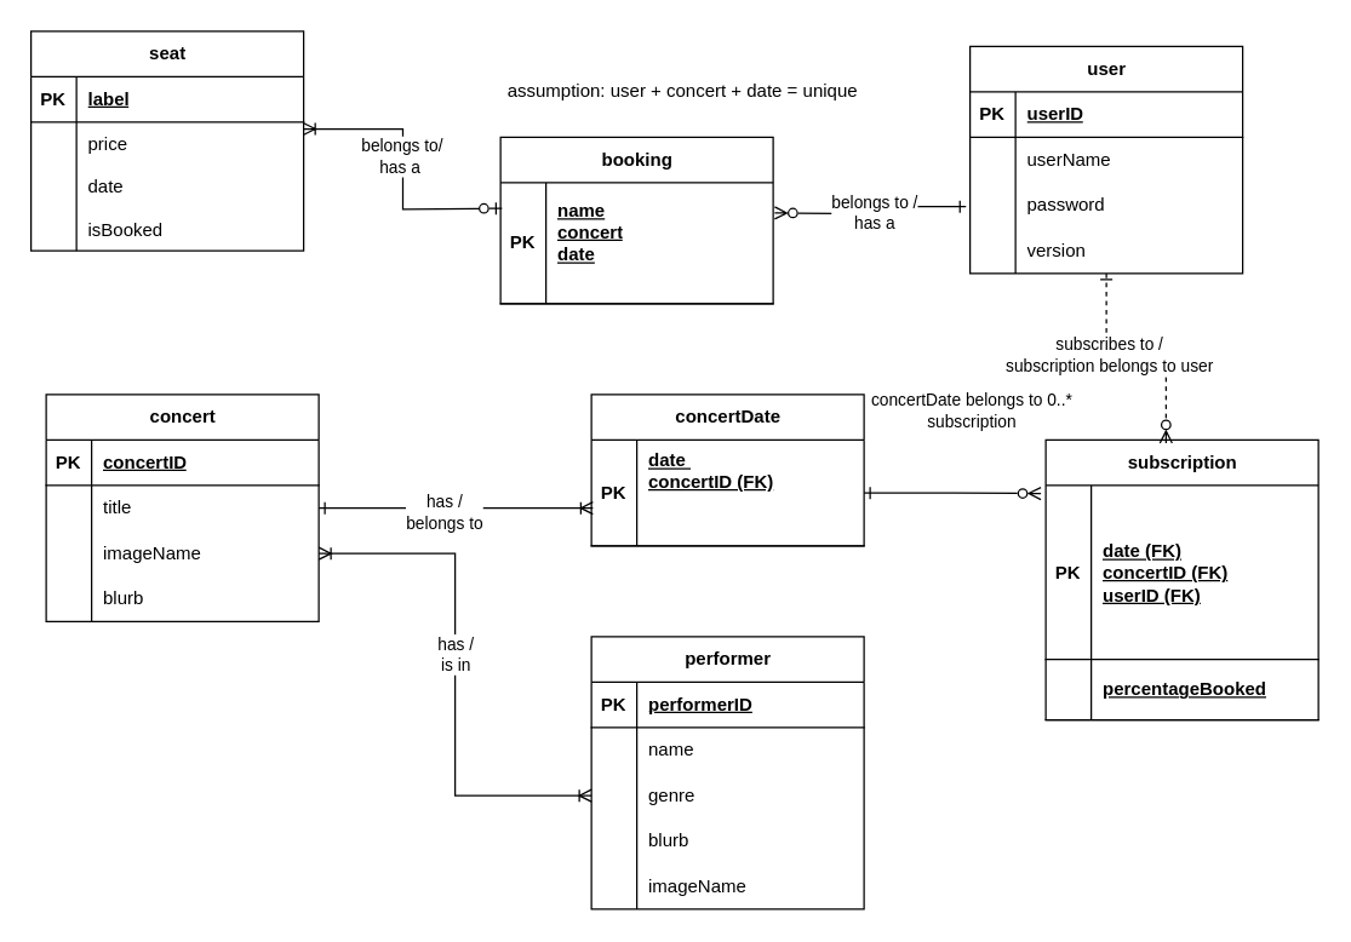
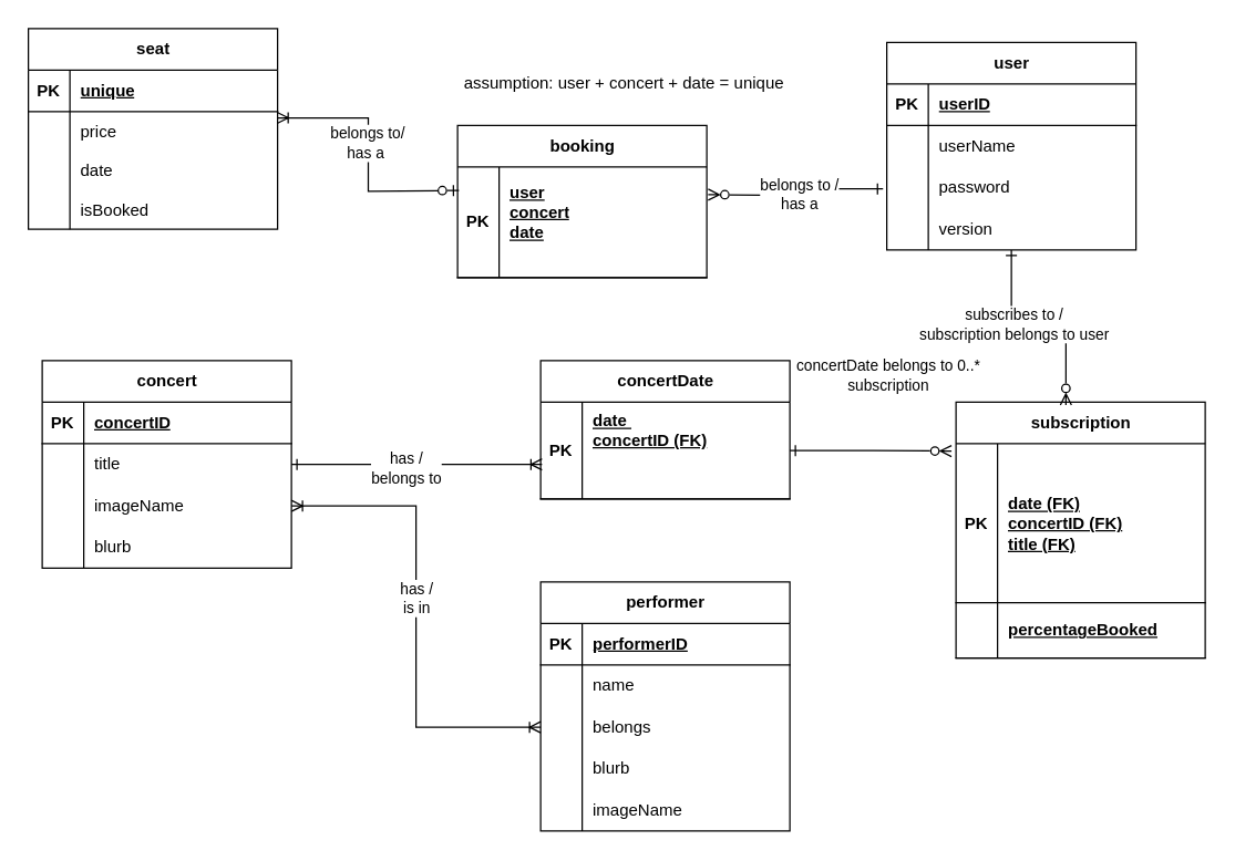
- <mxCell id="34" value="&lt;div&gt;label&lt;/div&gt;" style="shape=partialRectangle;connectable=0;fillColor=none;top=0;left=0;bottom=0;right=0;align=left;spacingLeft=6;fontStyle=5;overflow=hidden;whiteSpace=wrap;html=1;" parent="32" vertex="1"><mxGeometry x="30" width="150" height="30" as="geometry"><mxRectangle width="150" height="30" as="alternateBounds" /></mxGeometry></mxCell>
+ <mxCell id="34" value="&lt;div&gt;unique&lt;/div&gt;" style="shape=partialRectangle;connectable=0;fillColor=none;top=0;left=0;bottom=0;right=0;align=left;spacingLeft=6;fontStyle=5;overflow=hidden;whiteSpace=wrap;html=1;" parent="32" vertex="1"><mxGeometry x="30" width="150" height="30" as="geometry"><mxRectangle width="150" height="30" as="alternateBounds" /></mxGeometry></mxCell>
- <mxCell id="58" value="name&lt;div&gt;concert&lt;/div&gt;&lt;div&gt;date&lt;/div&gt;&lt;div&gt;&lt;br&gt;&lt;/div&gt;" style="shape=partialRectangle;connectable=0;fillColor=none;top=0;left=0;bottom=0;right=0;align=left;spacingLeft=6;fontStyle=5;overflow=hidden;whiteSpace=wrap;html=1;" parent="56" vertex="1"><mxGeometry x="30" width="150" height="80" as="geometry"><mxRectangle width="150" height="80" as="alternateBounds" /></mxGeometry></mxCell>
+ <mxCell id="58" value="user&lt;div&gt;concert&lt;/div&gt;&lt;div&gt;date&lt;/div&gt;&lt;div&gt;&lt;br&gt;&lt;/div&gt;" style="shape=partialRectangle;connectable=0;fillColor=none;top=0;left=0;bottom=0;right=0;align=left;spacingLeft=6;fontStyle=5;overflow=hidden;whiteSpace=wrap;html=1;" parent="56" vertex="1"><mxGeometry x="30" width="150" height="80" as="geometry"><mxRectangle width="150" height="80" as="alternateBounds" /></mxGeometry></mxCell>
- <mxCell id="77" style="edgeStyle=orthogonalEdgeStyle;rounded=0;orthogonalLoop=1;jettySize=auto;html=1;entryX=0.441;entryY=0.011;entryDx=0;entryDy=0;entryPerimeter=0;endArrow=ERzeroToMany;endFill=0;startArrow=ERone;startFill=0;dashed=1;" parent="1" source="42" target="59" edge="1"><mxGeometry relative="1" as="geometry" /></mxCell>
+ <mxCell id="77" style="edgeStyle=orthogonalEdgeStyle;rounded=0;orthogonalLoop=1;jettySize=auto;html=1;entryX=0.441;entryY=0.011;entryDx=0;entryDy=0;entryPerimeter=0;endArrow=ERzeroToMany;endFill=0;startArrow=ERone;startFill=0;" parent="1" source="42" target="59" edge="1"><mxGeometry relative="1" as="geometry" /></mxCell>
- <mxCell id="62" value="date (FK)&lt;div&gt;concertID (FK)&lt;/div&gt;&lt;div&gt;userID (FK)&lt;/div&gt;" style="shape=partialRectangle;connectable=0;fillColor=none;top=0;left=0;bottom=0;right=0;align=left;spacingLeft=6;fontStyle=5;overflow=hidden;whiteSpace=wrap;html=1;" parent="60" vertex="1"><mxGeometry x="30" width="150" height="115" as="geometry"><mxRectangle width="150" height="115" as="alternateBounds" /></mxGeometry></mxCell>
+ <mxCell id="62" value="date (FK)&lt;div&gt;concertID (FK)&lt;/div&gt;&lt;div&gt;title (FK)&lt;/div&gt;" style="shape=partialRectangle;connectable=0;fillColor=none;top=0;left=0;bottom=0;right=0;align=left;spacingLeft=6;fontStyle=5;overflow=hidden;whiteSpace=wrap;html=1;" parent="60" vertex="1"><mxGeometry x="30" width="150" height="115" as="geometry"><mxRectangle width="150" height="115" as="alternateBounds" /></mxGeometry></mxCell>
- <mxCell id="24" value="genre" style="shape=partialRectangle;connectable=0;fillColor=none;top=0;left=0;bottom=0;right=0;align=left;spacingLeft=6;overflow=hidden;whiteSpace=wrap;html=1;" parent="22" vertex="1"><mxGeometry x="30" width="150" height="30" as="geometry"><mxRectangle width="150" height="30" as="alternateBounds" /></mxGeometry></mxCell>
+ <mxCell id="24" value="belongs" style="shape=partialRectangle;connectable=0;fillColor=none;top=0;left=0;bottom=0;right=0;align=left;spacingLeft=6;overflow=hidden;whiteSpace=wrap;html=1;" parent="22" vertex="1"><mxGeometry x="30" width="150" height="30" as="geometry"><mxRectangle width="150" height="30" as="alternateBounds" /></mxGeometry></mxCell>
